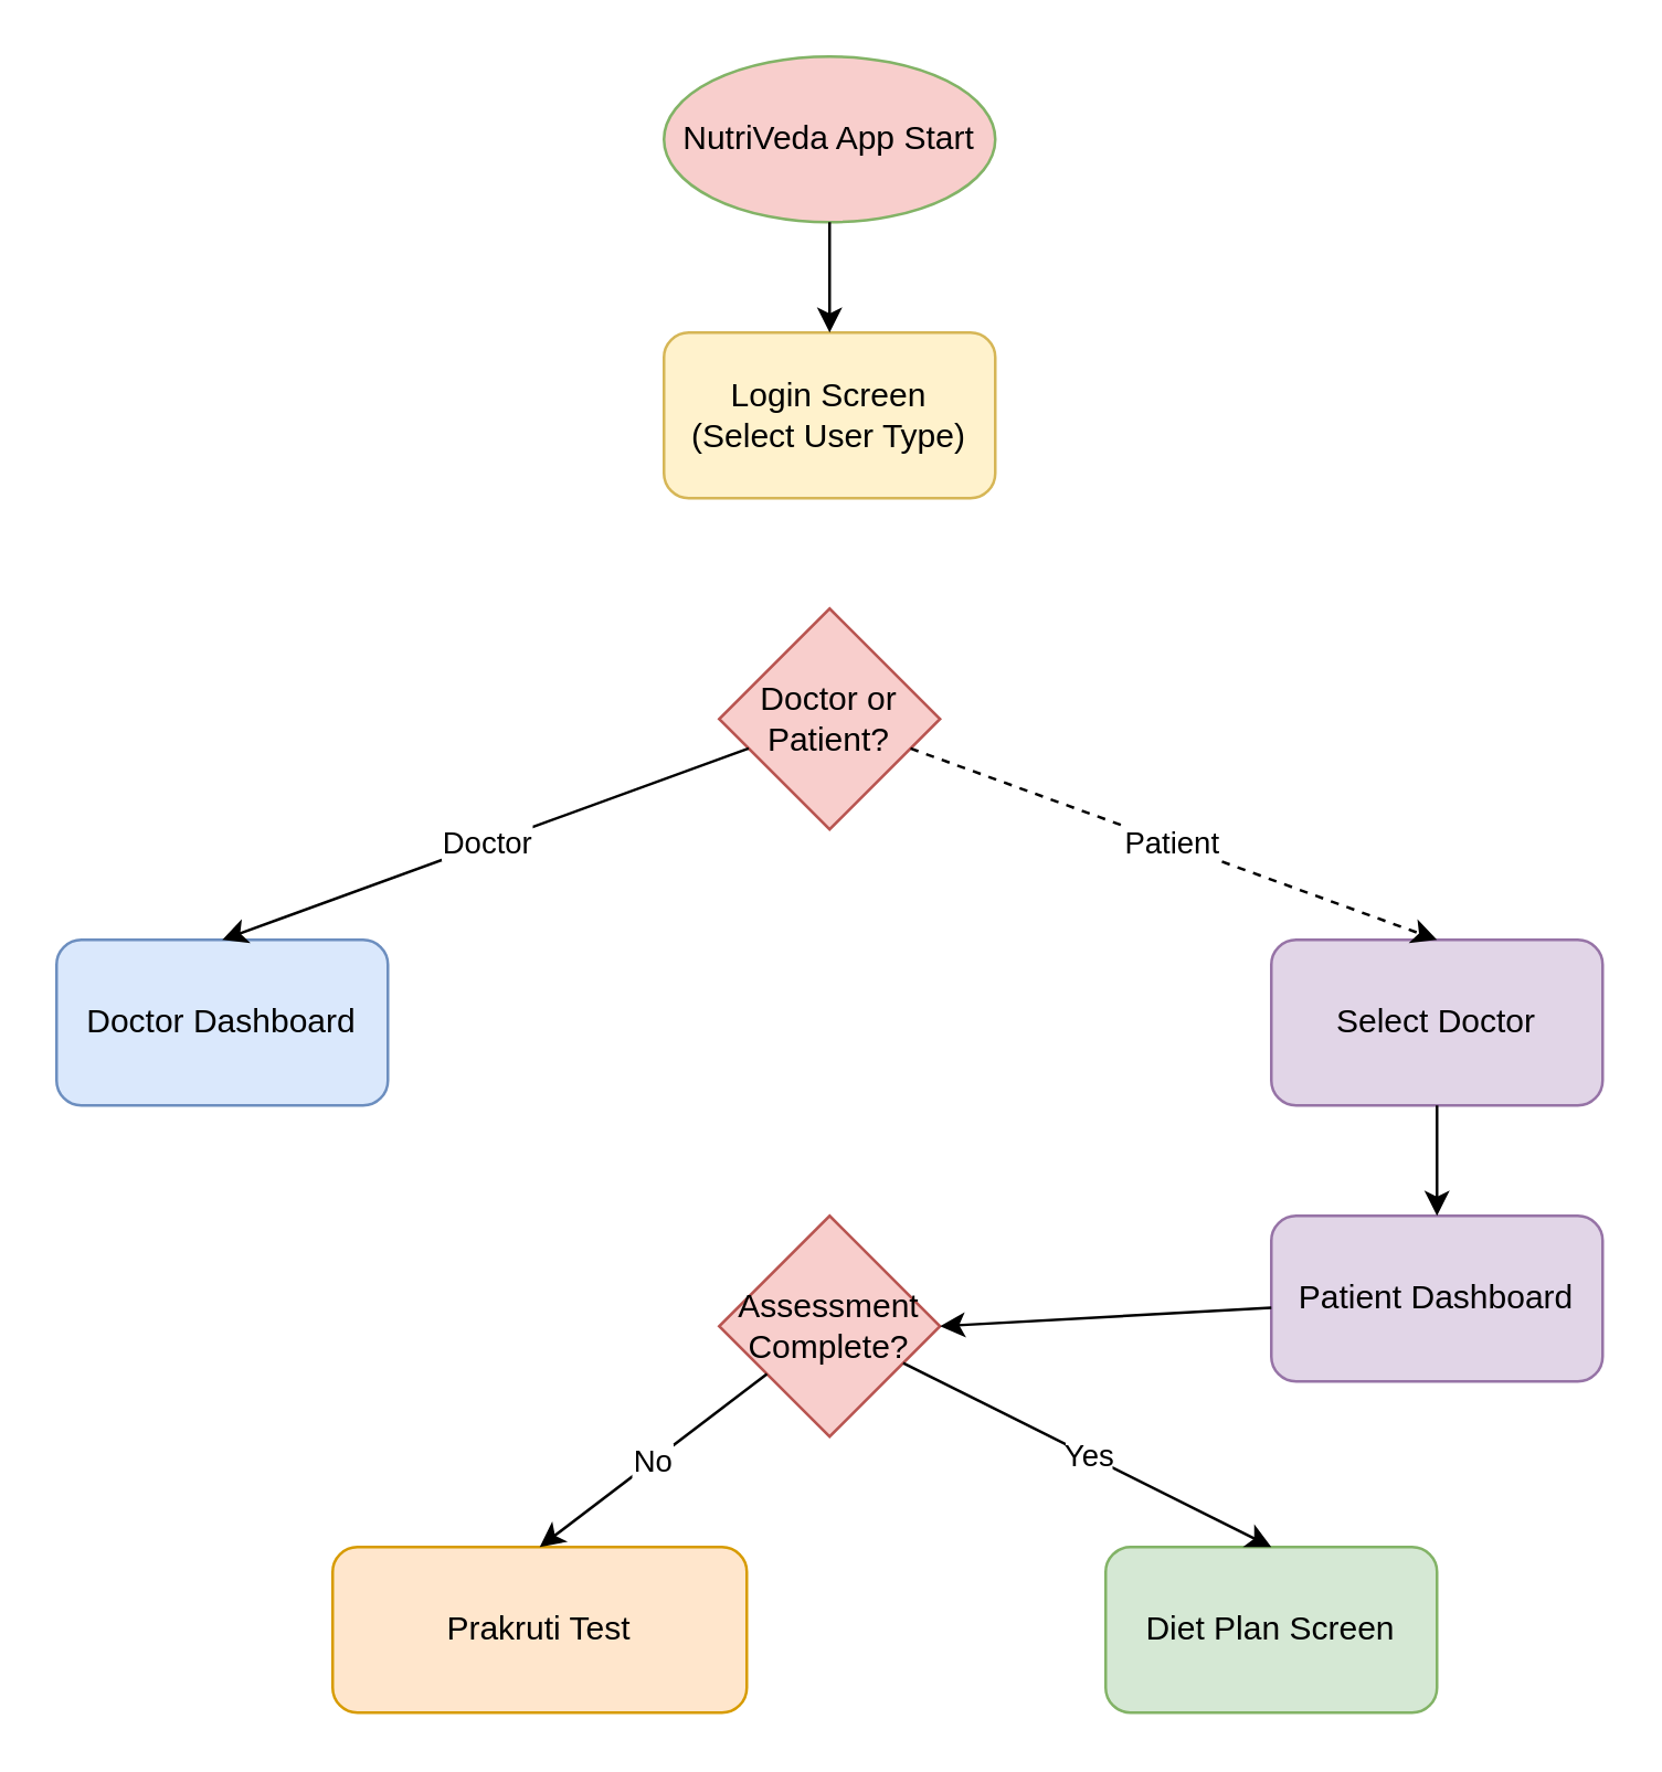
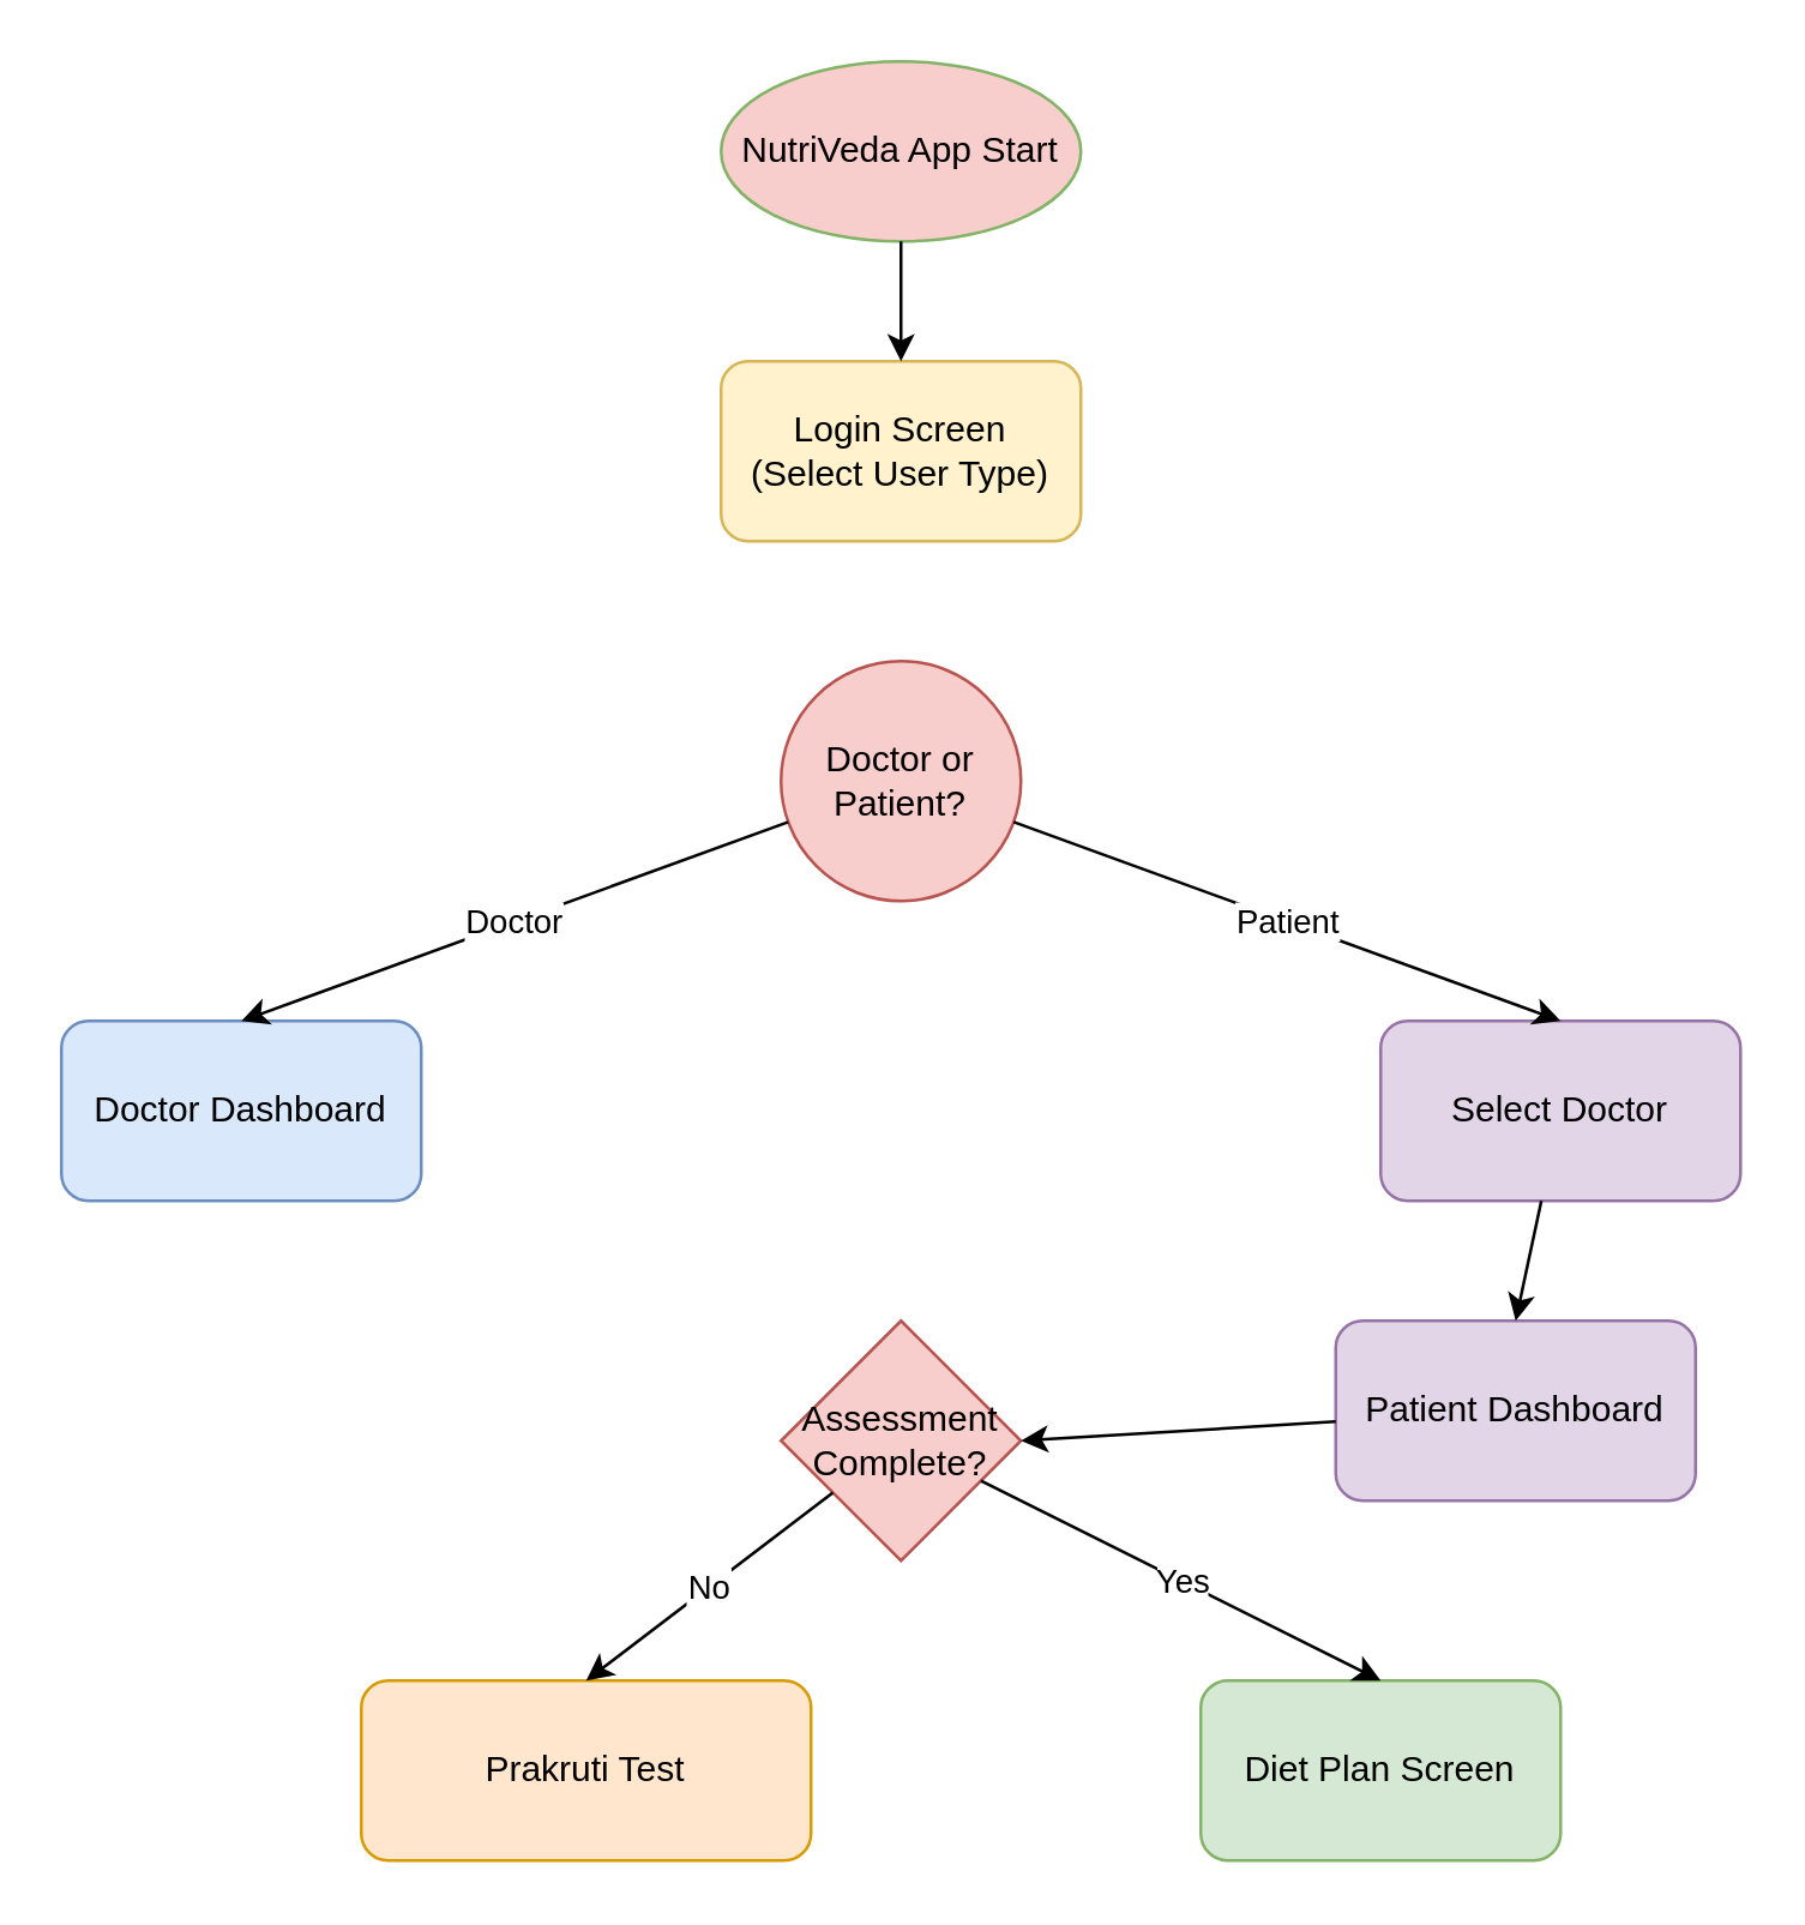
- <mxCell id="4" value="Doctor or&#10;Patient?" style="rhombus;whiteSpace=wrap;html=1;fillColor=#f8cecc;strokeColor=#b85450;" vertex="1" parent="1"><mxGeometry x="260" y="220" width="80" height="80" as="geometry" /></mxCell>
+ <mxCell id="4" value="Doctor or&#10;Patient?" style="ellipse;whiteSpace=wrap;html=1;fillColor=#f8cecc;strokeColor=#b85450;" vertex="1" parent="1"><mxGeometry x="260" y="220" width="80" height="80" as="geometry" /></mxCell>
- <mxCell id="13" value="Patient" style="endArrow=classic;html=1;entryX=0.5;entryY=0;dashed=1;" edge="1" parent="1" source="4" target="6"><mxGeometry width="50" height="50" relative="1" as="geometry"><mxPoint x="340" y="290" as="sourcePoint" /><mxPoint x="390" y="240" as="targetPoint" /></mxGeometry></mxCell>
+ <mxCell id="13" value="Patient" style="endArrow=classic;html=1;entryX=0.5;entryY=0;" edge="1" parent="1" source="4" target="6"><mxGeometry width="50" height="50" relative="1" as="geometry"><mxPoint x="340" y="290" as="sourcePoint" /><mxPoint x="390" y="240" as="targetPoint" /></mxGeometry></mxCell>
- <mxCell id="7" value="Patient Dashboard" style="rounded=1;whiteSpace=wrap;html=1;fillColor=#e1d5e7;strokeColor=#9673a6;" vertex="1" parent="1"><mxGeometry x="460" y="440" width="120" height="60" as="geometry" /></mxCell>
+ <mxCell id="7" value="Patient Dashboard" style="rounded=1;whiteSpace=wrap;html=1;fillColor=#e1d5e7;strokeColor=#9673a6;" vertex="1" parent="1"><mxGeometry x="445" y="440" width="120" height="60" as="geometry" /></mxCell>
